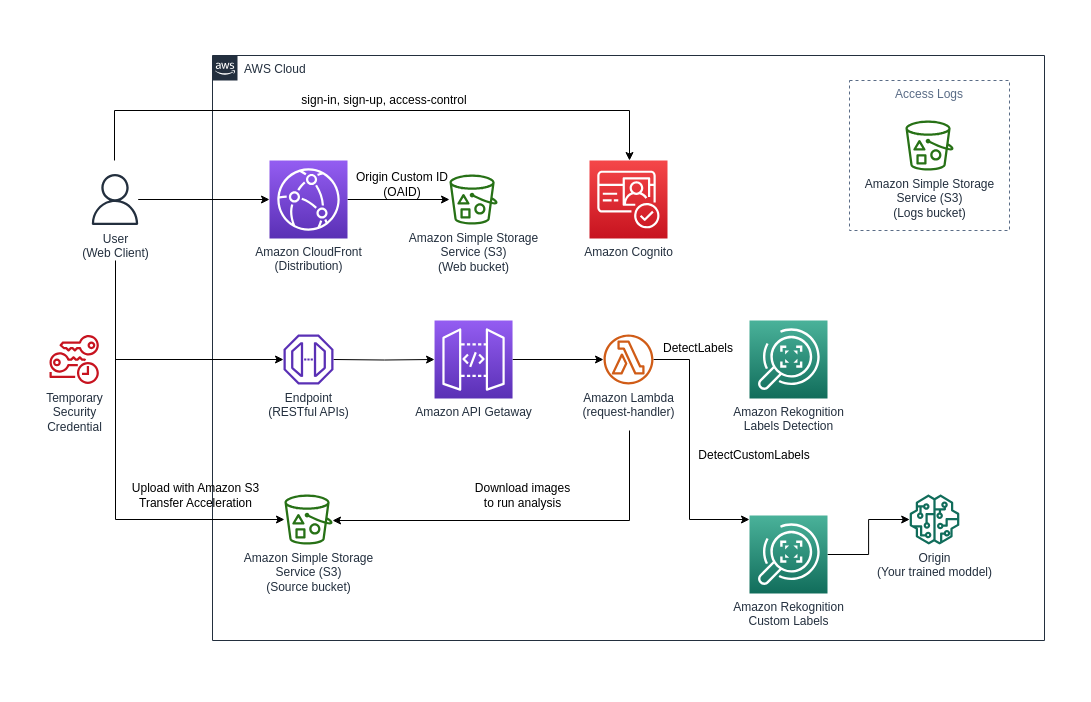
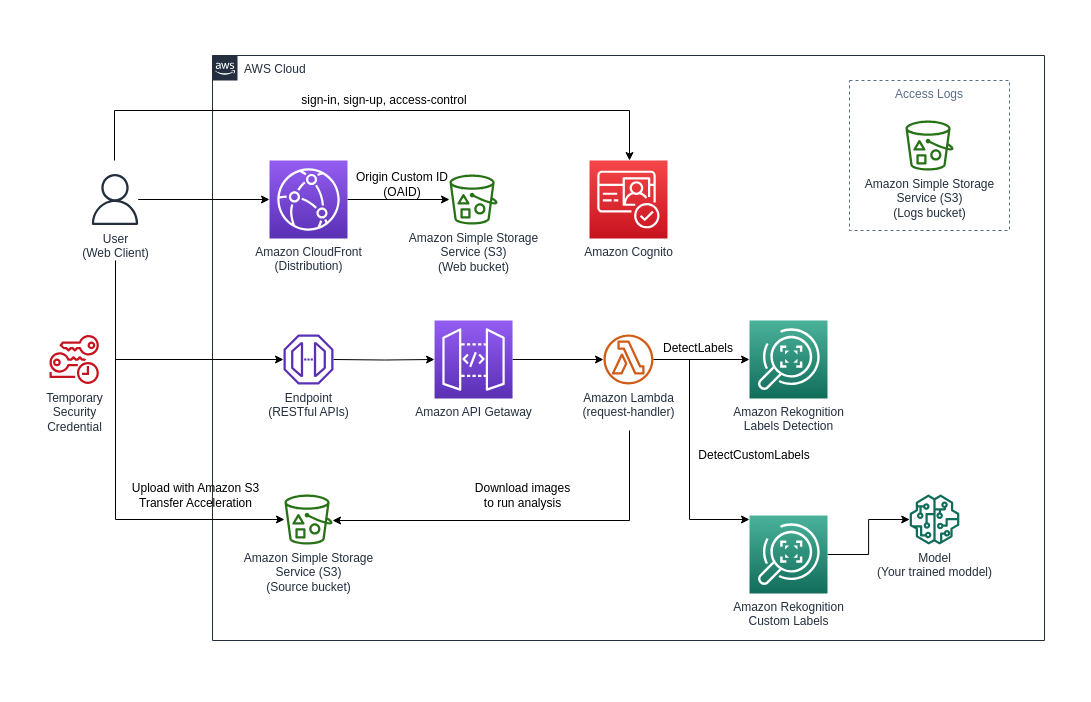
+ <mxCell id="7" style="edgeStyle=orthogonalEdgeStyle;rounded=0;orthogonalLoop=1;jettySize=auto;html=1;" parent="1" source="10" target="20" edge="1"><mxGeometry relative="1" as="geometry" /></mxCell>
- <mxCell id="23" value="Origin&lt;br&gt;(Your trained moddel)" style="outlineConnect=0;fontColor=#232F3E;gradientColor=none;fillColor=#116D5B;strokeColor=none;dashed=0;verticalLabelPosition=bottom;verticalAlign=top;align=center;html=1;fontSize=12;fontStyle=0;aspect=fixed;pointerEvents=1;shape=mxgraph.aws4.sagemaker_model;" parent="1" vertex="1"><mxGeometry x="909" y="494" width="50" height="50" as="geometry" /></mxCell>
+ <mxCell id="23" value="Model&lt;br&gt;(Your trained moddel)" style="outlineConnect=0;fontColor=#232F3E;gradientColor=none;fillColor=#116D5B;strokeColor=none;dashed=0;verticalLabelPosition=bottom;verticalAlign=top;align=center;html=1;fontSize=12;fontStyle=0;aspect=fixed;pointerEvents=1;shape=mxgraph.aws4.sagemaker_model;" parent="1" vertex="1"><mxGeometry x="909" y="494" width="50" height="50" as="geometry" /></mxCell>
